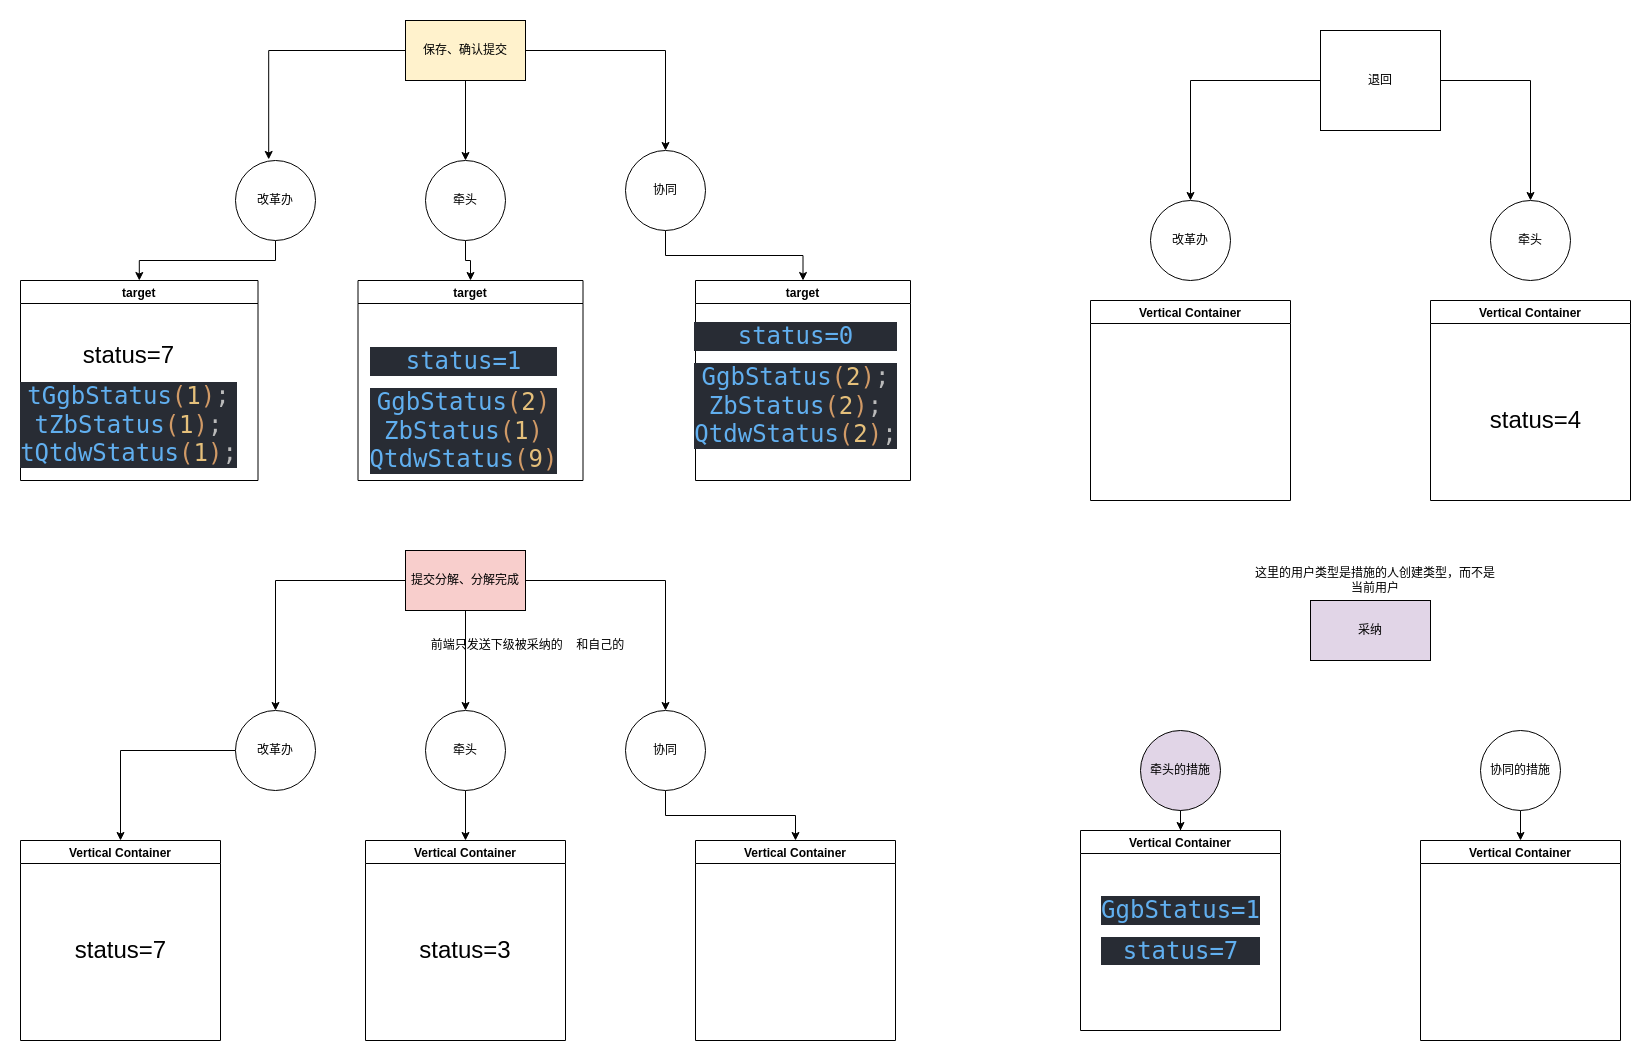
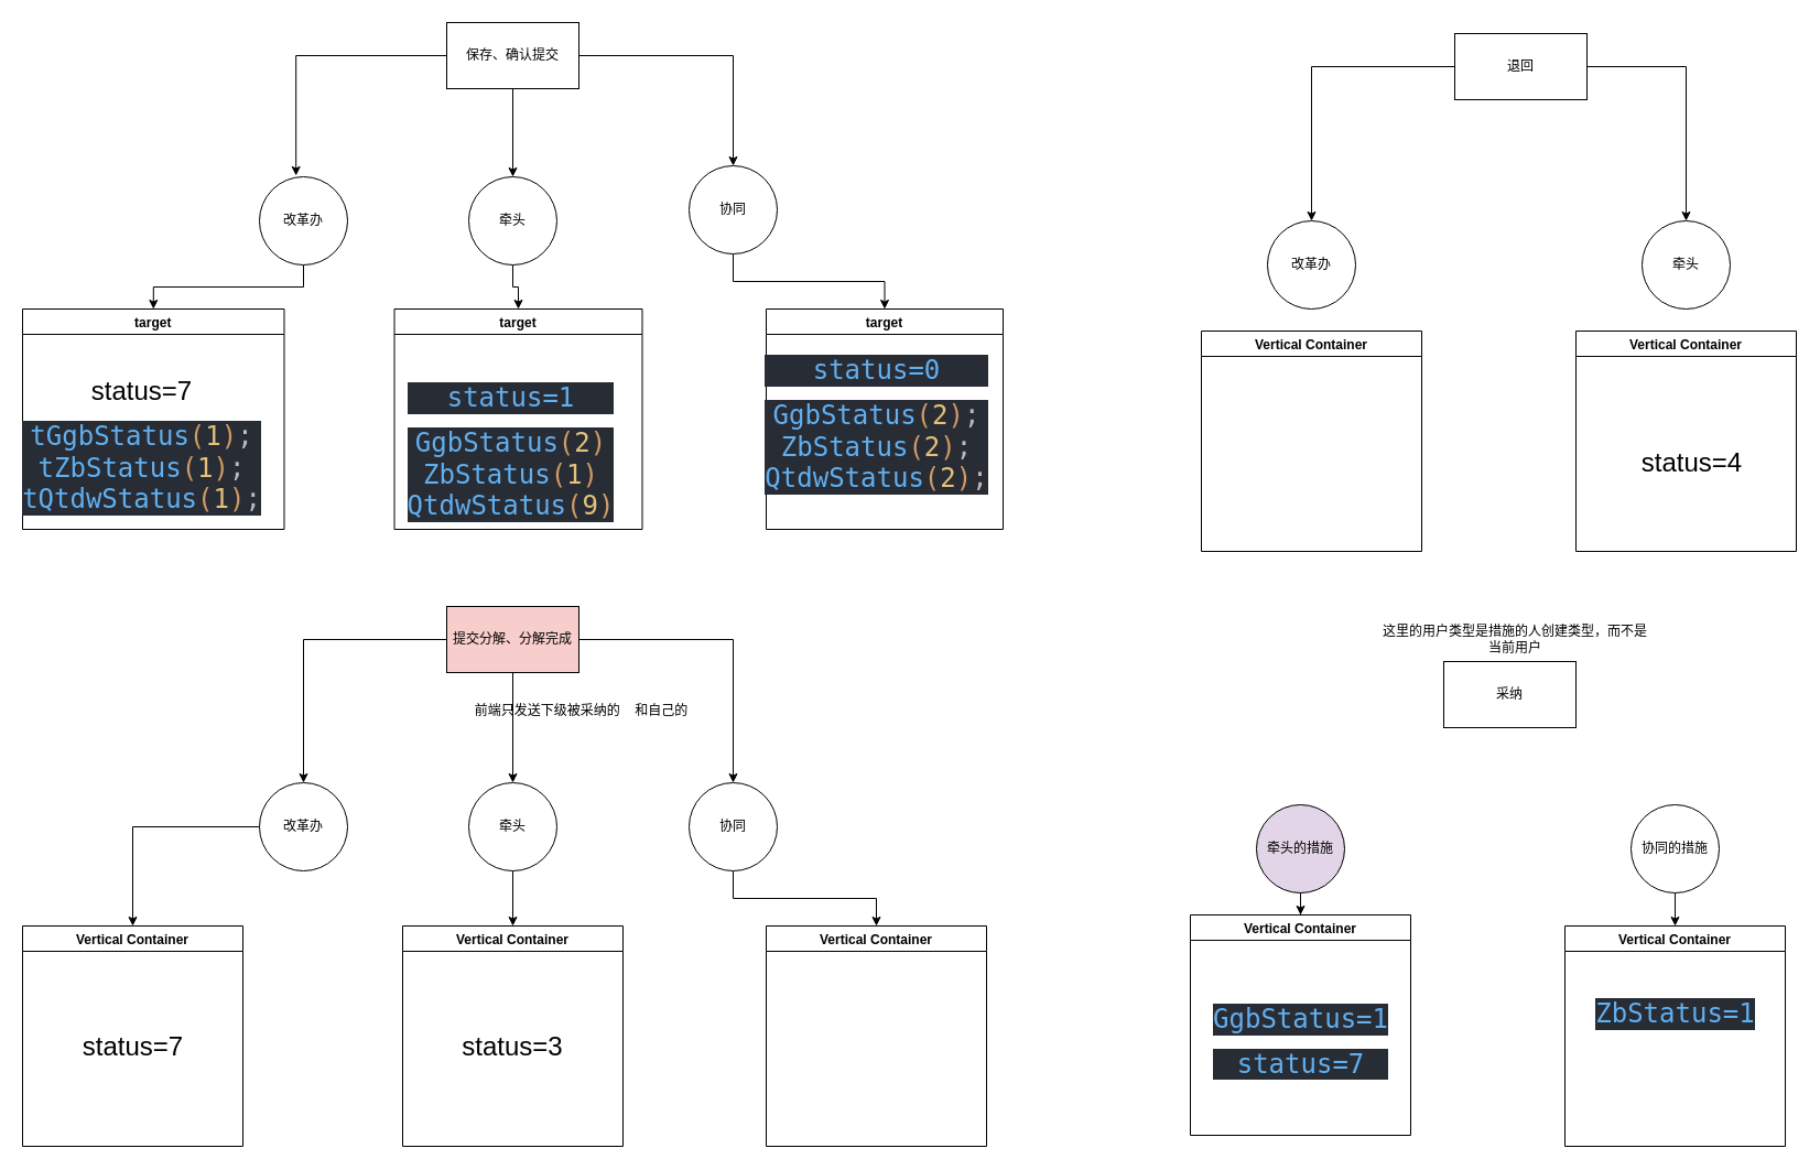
- <mxCell id="5" value="保存、确认提交" style="rounded=0;whiteSpace=wrap;html=1;fillColor=#fff2cc;" vertex="1" parent="1"><mxGeometry x="405" y="20" width="120" height="60" as="geometry" /></mxCell>
+ <mxCell id="5" value="保存、确认提交" style="rounded=0;whiteSpace=wrap;html=1;" vertex="1" parent="1"><mxGeometry x="405" y="20" width="120" height="60" as="geometry" /></mxCell>
- <mxCell id="35" value="退回" style="rounded=0;whiteSpace=wrap;html=1;" vertex="1" parent="1"><mxGeometry x="1320" y="30" width="120" height="100" as="geometry" /></mxCell>
+ <mxCell id="35" value="退回" style="rounded=0;whiteSpace=wrap;html=1;" vertex="1" parent="1"><mxGeometry x="1320" y="30" width="120" height="60" as="geometry" /></mxCell>
- <mxCell id="42" value="采纳" style="rounded=0;whiteSpace=wrap;html=1;fillColor=#e1d5e7;" vertex="1" parent="1"><mxGeometry x="1310" y="600" width="120" height="60" as="geometry" /></mxCell>
+ <mxCell id="42" value="采纳" style="rounded=0;whiteSpace=wrap;html=1;" vertex="1" parent="1"><mxGeometry x="1310" y="600" width="120" height="60" as="geometry" /></mxCell>
+ <mxCell id="51" value="&lt;pre style=&quot;background-color: rgb(40 , 44 , 52) ; color: rgb(187 , 187 , 187) ; font-family: &amp;#34;jetbrains mono&amp;#34; , monospace&quot;&gt;&lt;span style=&quot;color: rgb(97 , 175 , 239)&quot;&gt;&lt;font style=&quot;font-size: 24px&quot;&gt;ZbStatus=1&lt;/font&gt;&lt;/span&gt;&lt;/pre&gt;" style="text;html=1;align=center;verticalAlign=middle;resizable=0;points=[];autosize=1;strokeColor=none;" vertex="1" parent="1"><mxGeometry x="1450" y="895" width="140" height="50" as="geometry" /></mxCell>
- <mxCell id="49" value="&lt;pre style=&quot;background-color: rgb(40 , 44 , 52) ; color: rgb(187 , 187 , 187) ; font-family: &amp;#34;jetbrains mono&amp;#34; , monospace&quot;&gt;&lt;span style=&quot;color: rgb(97 , 175 , 239)&quot;&gt;&lt;font style=&quot;font-size: 24px&quot;&gt;GgbStatus=1&lt;/font&gt;&lt;/span&gt;&lt;/pre&gt;&lt;pre style=&quot;background-color: rgb(40 , 44 , 52) ; color: rgb(187 , 187 , 187) ; font-family: &amp;#34;jetbrains mono&amp;#34; , monospace&quot;&gt;&lt;span style=&quot;color: rgb(97 , 175 , 239)&quot;&gt;&lt;font style=&quot;font-size: 24px&quot;&gt;status=7&lt;/font&gt;&lt;/span&gt;&lt;/pre&gt;" style="text;html=1;align=center;verticalAlign=middle;resizable=0;points=[];autosize=1;strokeColor=none;" vertex="1" parent="1"><mxGeometry x="1105" y="890" width="150" height="80" as="geometry" /></mxCell>
+ <mxCell id="49" value="&lt;pre style=&quot;background-color: rgb(40 , 44 , 52) ; color: rgb(187 , 187 , 187) ; font-family: &amp;#34;jetbrains mono&amp;#34; , monospace&quot;&gt;&lt;span style=&quot;color: rgb(97 , 175 , 239)&quot;&gt;&lt;font style=&quot;font-size: 24px&quot;&gt;GgbStatus=1&lt;/font&gt;&lt;/span&gt;&lt;/pre&gt;&lt;pre style=&quot;background-color: rgb(40 , 44 , 52) ; color: rgb(187 , 187 , 187) ; font-family: &amp;#34;jetbrains mono&amp;#34; , monospace&quot;&gt;&lt;span style=&quot;color: rgb(97 , 175 , 239)&quot;&gt;&lt;font style=&quot;font-size: 24px&quot;&gt;status=7&lt;/font&gt;&lt;/span&gt;&lt;/pre&gt;" style="text;html=1;align=center;verticalAlign=middle;resizable=0;points=[];autosize=1;strokeColor=none;" vertex="1" parent="1"><mxGeometry x="1105" y="905" width="150" height="80" as="geometry" /></mxCell>
